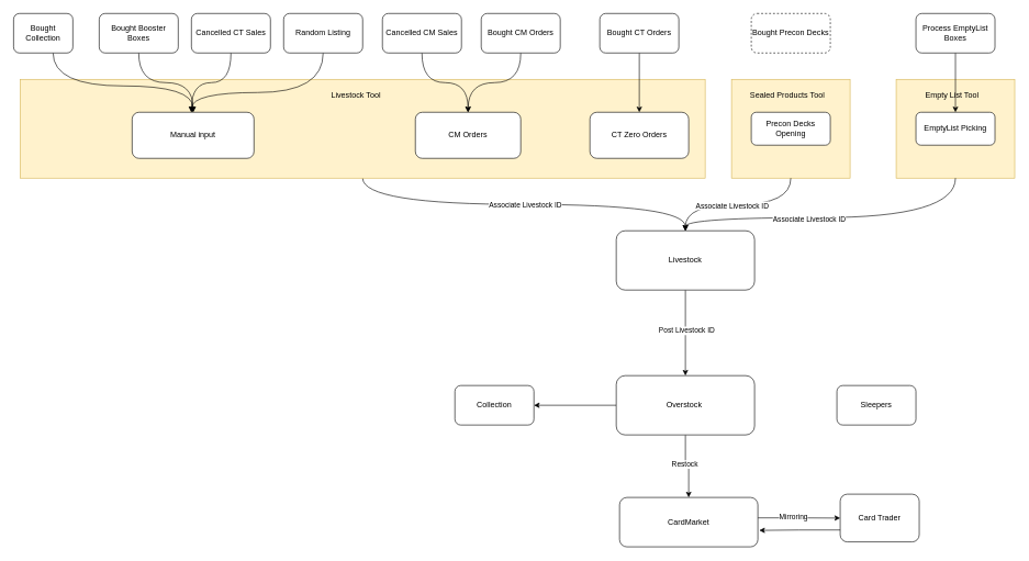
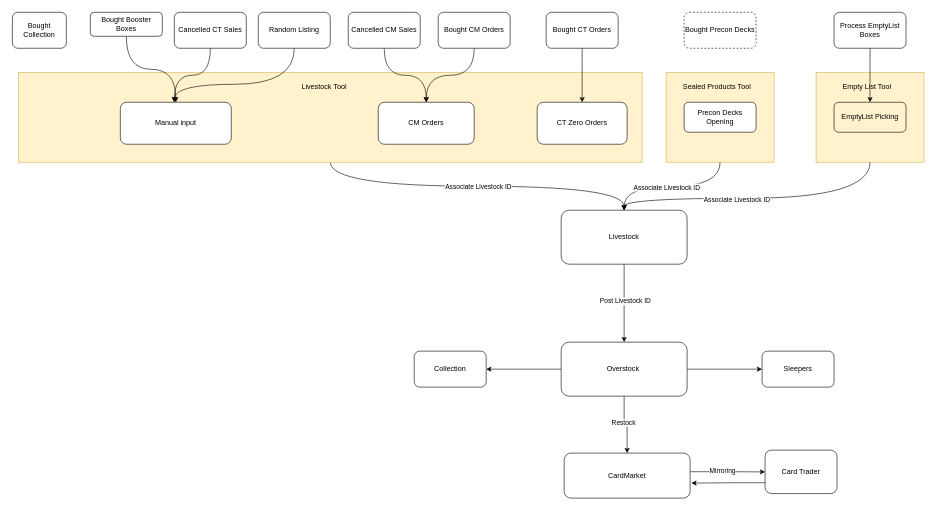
- <mxCell id="22" value="Bought Booster Boxes" style="rounded=1;whiteSpace=wrap;html=1;" vertex="1" parent="1"><mxGeometry x="150" width="120" height="60" as="geometry" y="20" /></mxCell>
+ <mxCell id="22" value="Bought Booster Boxes" style="rounded=1;whiteSpace=wrap;html=1;" vertex="1" parent="1"><mxGeometry x="150" y="20" width="120" height="40" as="geometry" /></mxCell>
- <mxCell id="19" style="edgeStyle=orthogonalEdgeStyle;rounded=0;orthogonalLoop=1;jettySize=auto;html=1;entryX=0.5;entryY=0;entryDx=0;entryDy=0;curved=1;" edge="1" parent="1" source="20" target="10"><mxGeometry relative="1" as="geometry"><Array as="points"><mxPoint x="80" y="130" /><mxPoint x="293" y="130" /></Array></mxGeometry></mxCell>
- <mxCell id="18" value="EmptyList Picking" style="rounded=1;whiteSpace=wrap;html=1;" vertex="1" parent="1"><mxGeometry x="1390" y="170" width="120" height="50" as="geometry" /></mxCell>
+ <mxCell id="18" value="EmptyList Picking" style="rounded=1;whiteSpace=wrap;html=1;fillColor=#fff2cc;" vertex="1" parent="1"><mxGeometry x="1390" y="170" width="120" height="50" as="geometry" /></mxCell>
+ <mxCell id="40" value="" style="edgeStyle=orthogonalEdgeStyle;rounded=0;orthogonalLoop=1;jettySize=auto;html=1;" edge="1" parent="1" source="43" target="45"><mxGeometry relative="1" as="geometry" /></mxCell>
